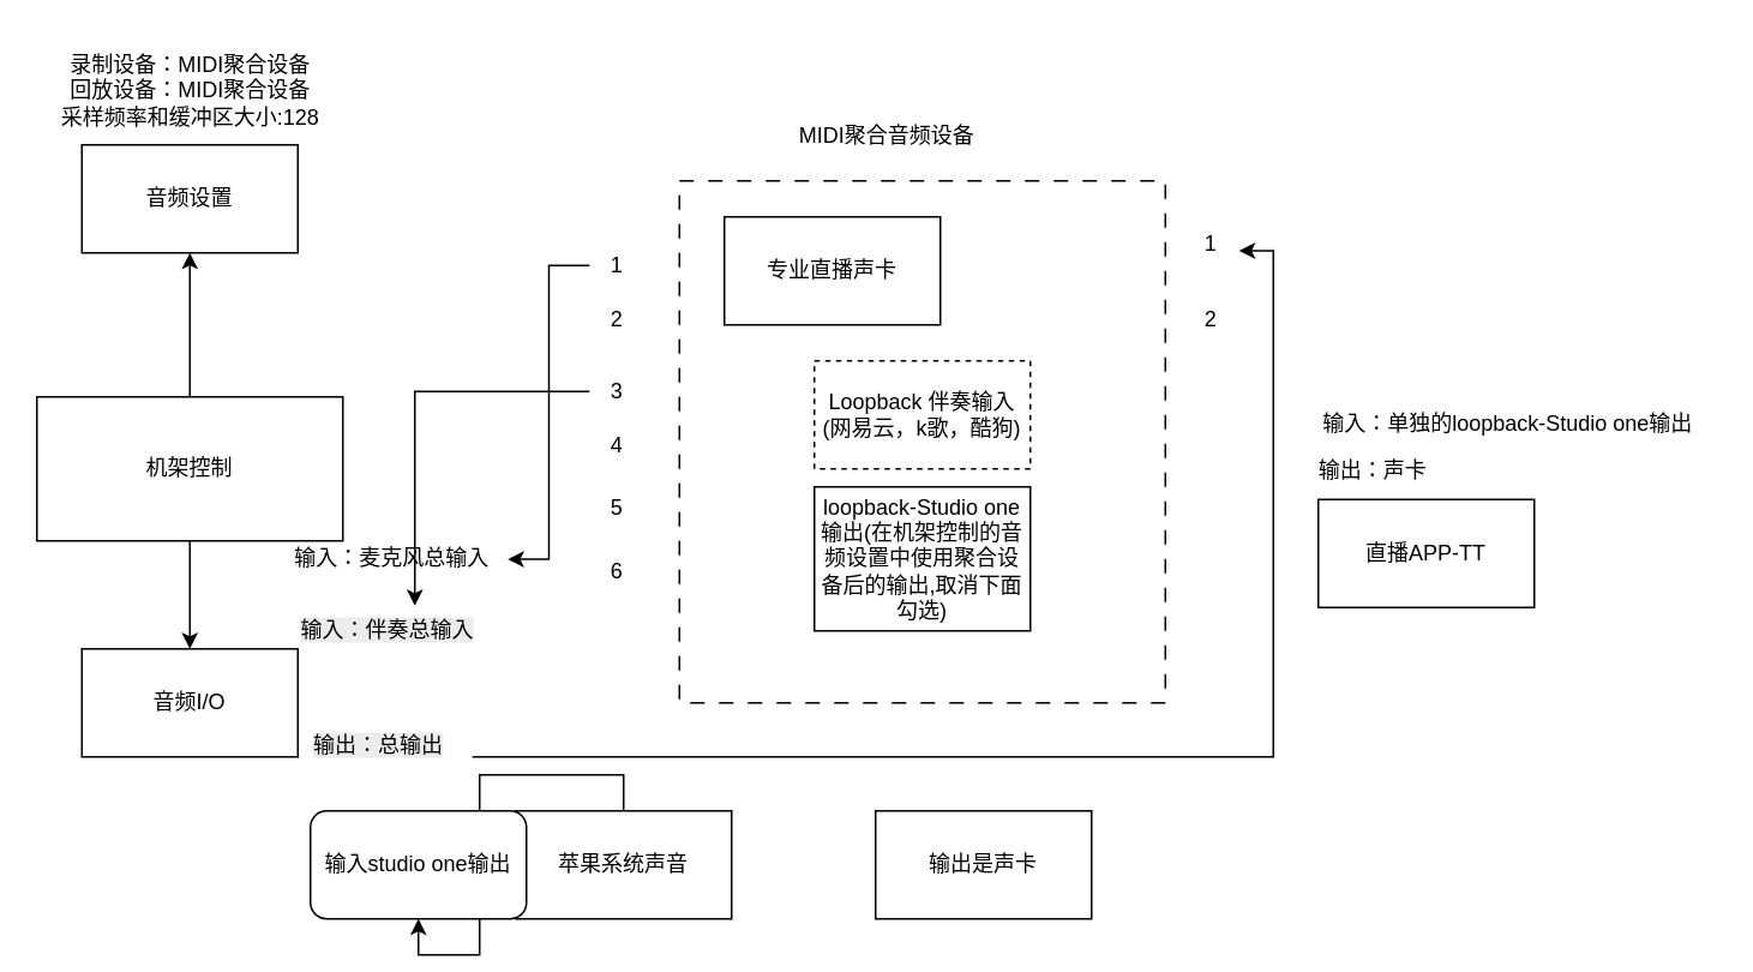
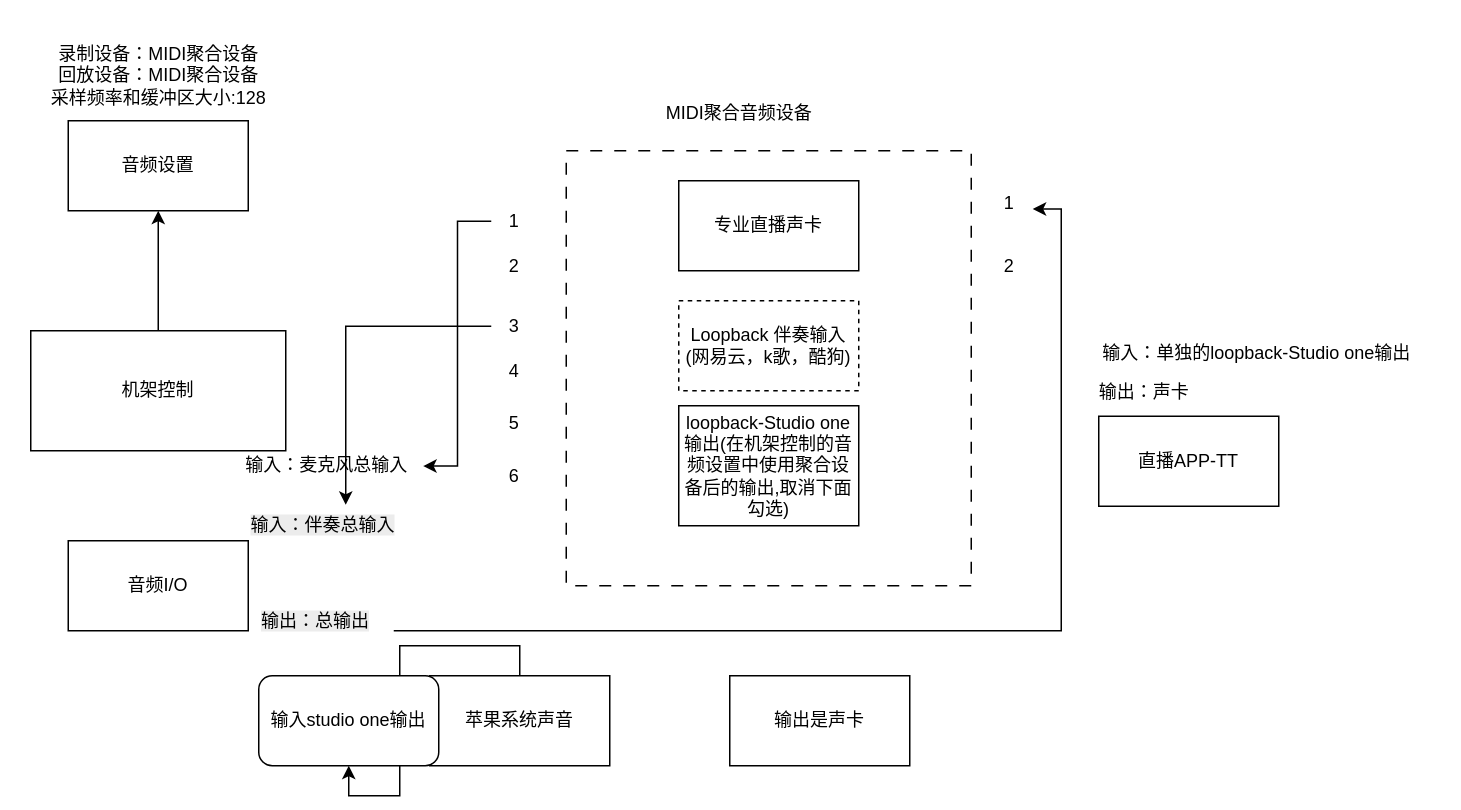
- <mxCell id="3" value="专业直播声卡" style="rounded=0;whiteSpace=wrap;html=1;" vertex="1" parent="1"><mxGeometry x="402" y="120" width="120" height="60" as="geometry" /></mxCell>
+ <mxCell id="3" value="专业直播声卡" style="rounded=0;whiteSpace=wrap;html=1;" vertex="1" parent="1"><mxGeometry x="452" y="120" width="120" height="60" as="geometry" /></mxCell>
- <mxCell id="5" style="edgeStyle=orthogonalEdgeStyle;rounded=0;orthogonalLoop=1;jettySize=auto;html=1;exitX=0.5;exitY=1;exitDx=0;exitDy=0;" edge="1" parent="1" source="6" target="12"><mxGeometry relative="1" as="geometry" /></mxCell>
